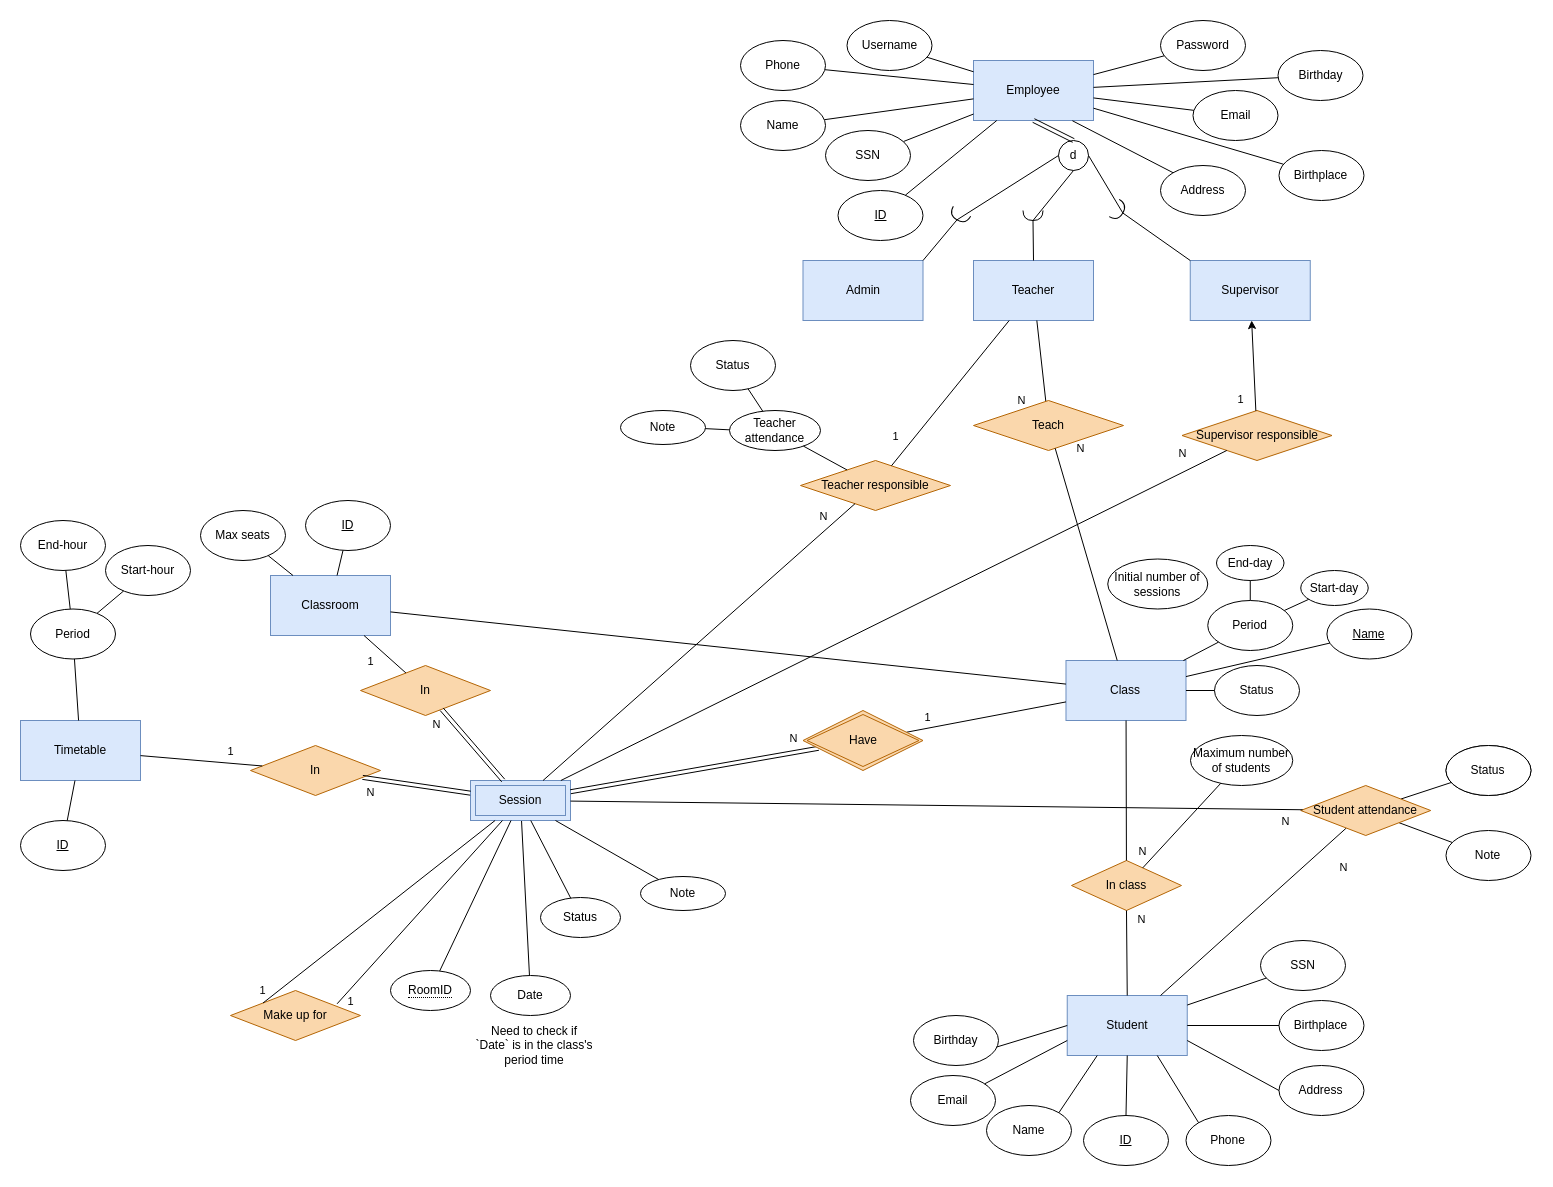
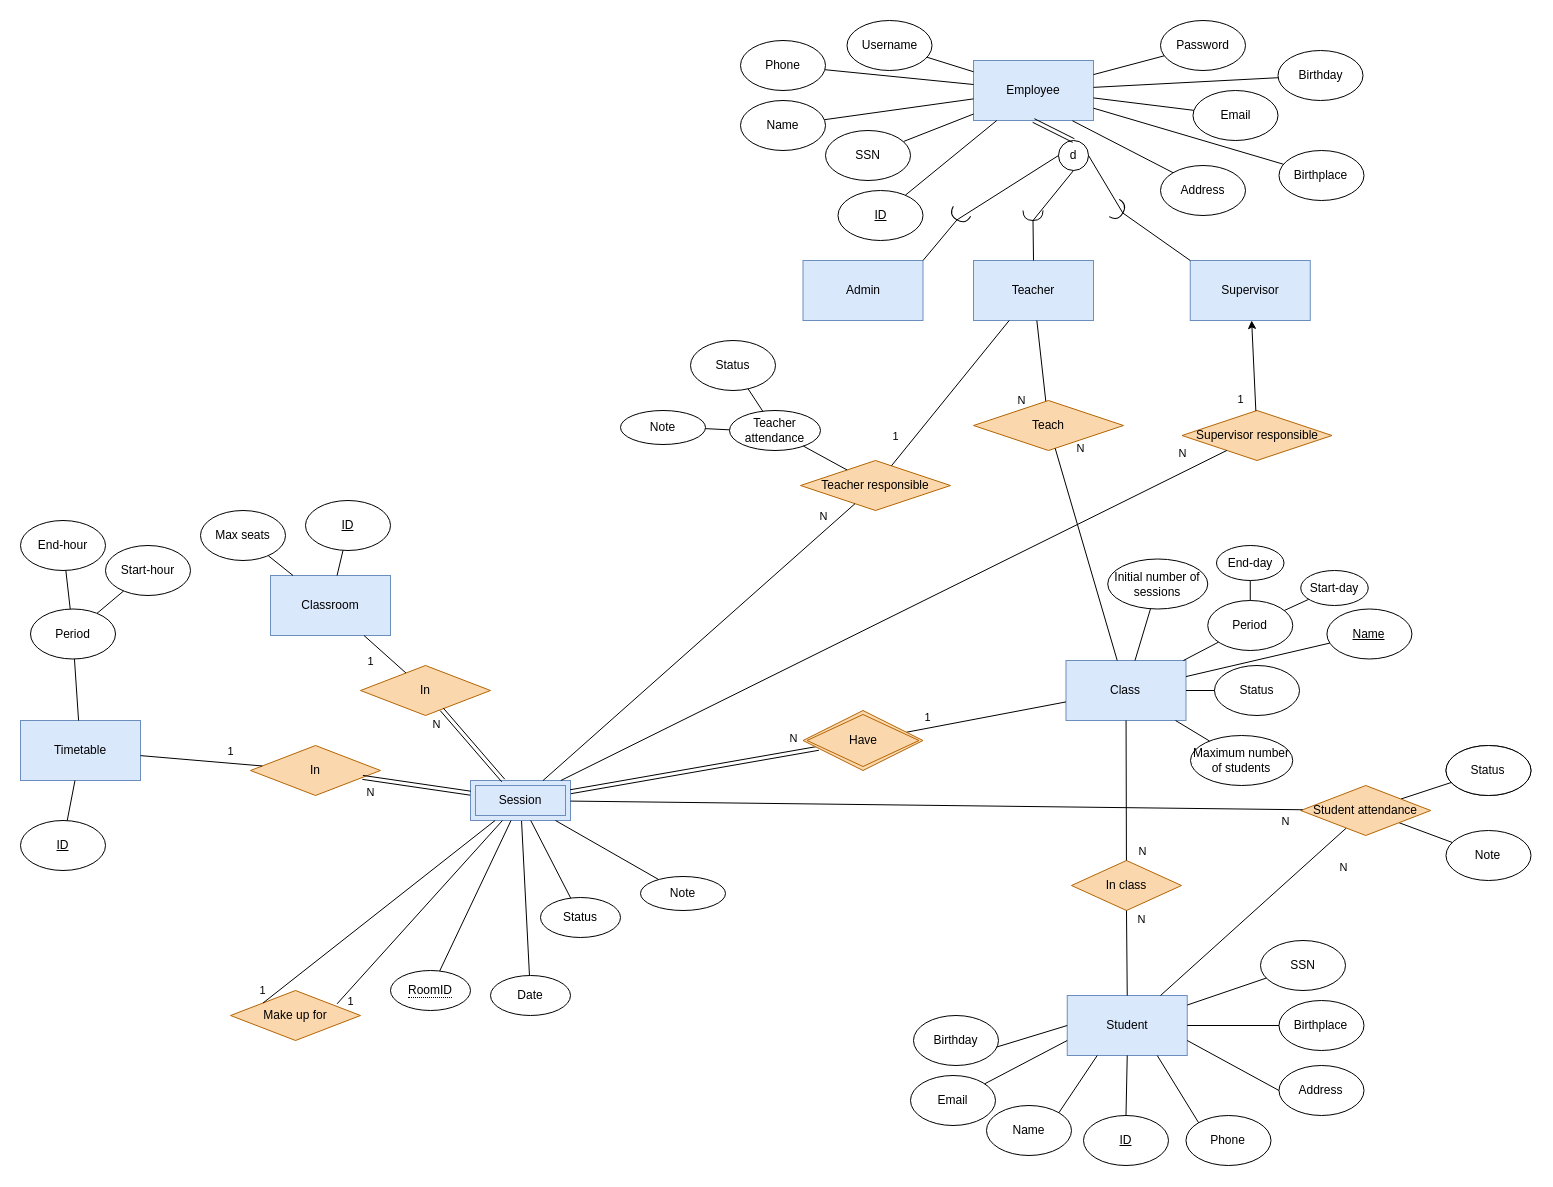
- <mxCell id="136" value="" style="endArrow=none;html=1;rounded=0;" parent="1" source="4" target="51" edge="1"><mxGeometry width="50" height="50" relative="1" as="geometry"><mxPoint x="1193" y="670" as="sourcePoint" /><mxPoint x="1228" y="652" as="targetPoint" /></mxGeometry></mxCell>
+ <mxCell id="136" value="" style="endArrow=none;html=1;rounded=0;" parent="1" source="4" target="135" edge="1"><mxGeometry width="50" height="50" relative="1" as="geometry"><mxPoint x="1193" y="670" as="sourcePoint" /><mxPoint x="1228" y="652" as="targetPoint" /></mxGeometry></mxCell>
- <mxCell id="89" value="" style="endArrow=none;html=1;rounded=0;" parent="1" source="88" target="24" edge="1"><mxGeometry width="50" height="50" relative="1" as="geometry"><mxPoint x="1235" y="634" as="sourcePoint" /><mxPoint x="1180" y="670" as="targetPoint" /></mxGeometry></mxCell>
+ <mxCell id="89" value="" style="endArrow=none;html=1;rounded=0;" parent="1" source="88" target="4" edge="1"><mxGeometry width="50" height="50" relative="1" as="geometry"><mxPoint x="1235" y="634" as="sourcePoint" /><mxPoint x="1180" y="670" as="targetPoint" /></mxGeometry></mxCell>
- <mxCell id="84" value="Need to check if `Date` is in the class's period time" style="text;html=1;strokeColor=none;fillColor=none;align=center;verticalAlign=middle;whiteSpace=wrap;rounded=0;" parent="1" vertex="1"><mxGeometry x="473.75" y="1025" width="120" height="40" as="geometry" /></mxCell>
